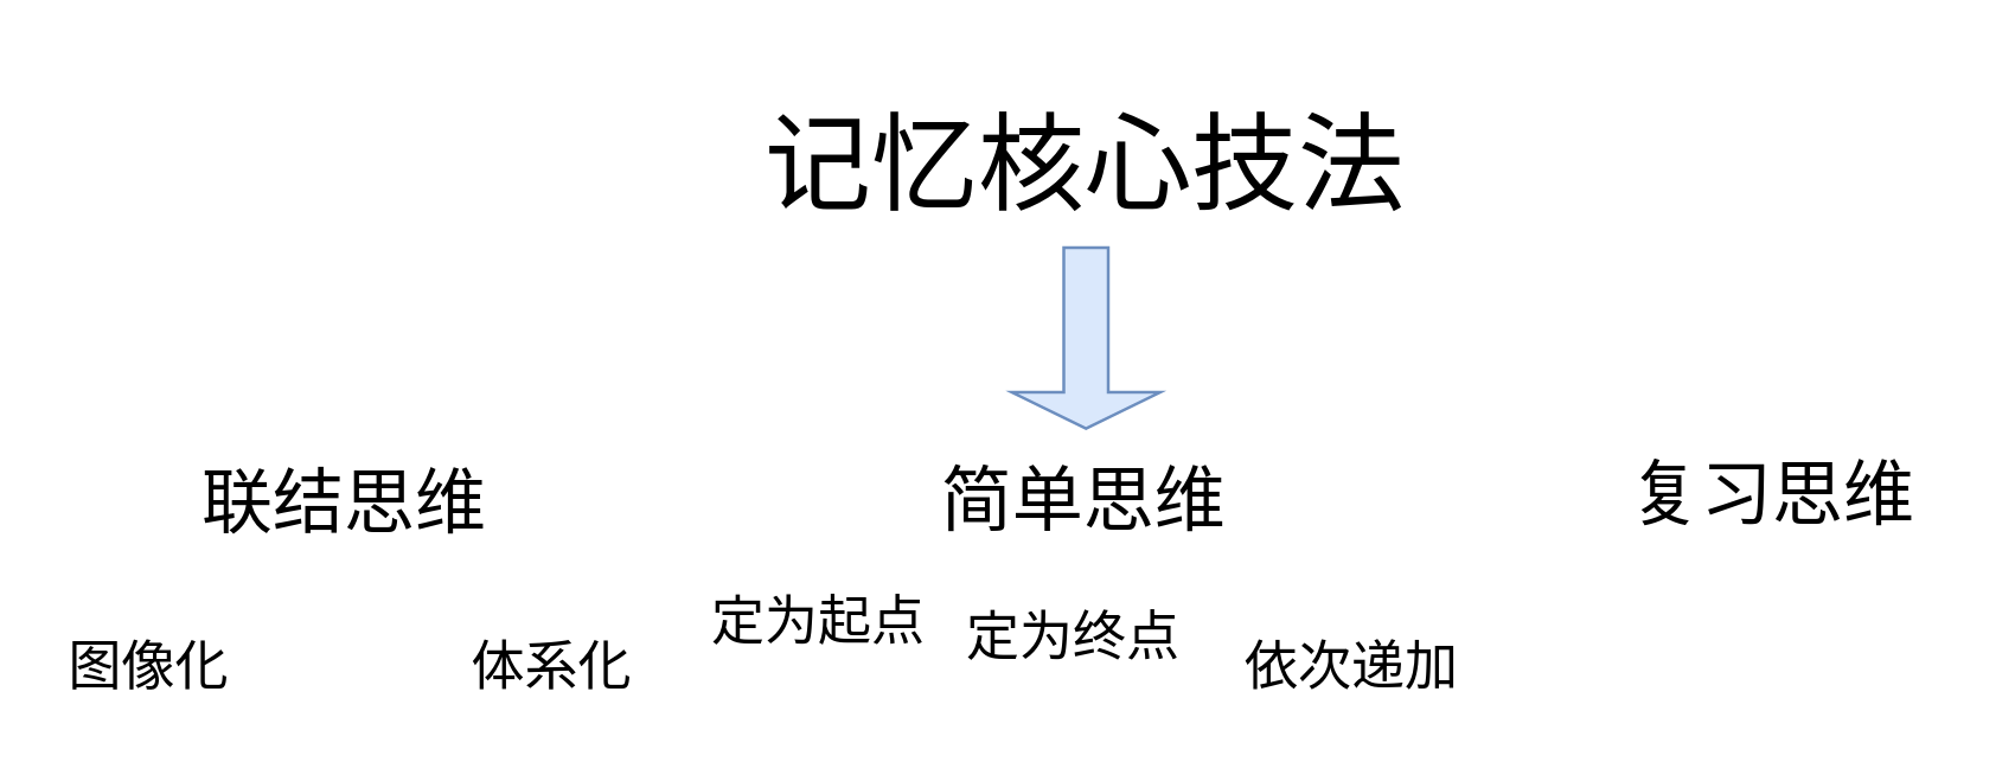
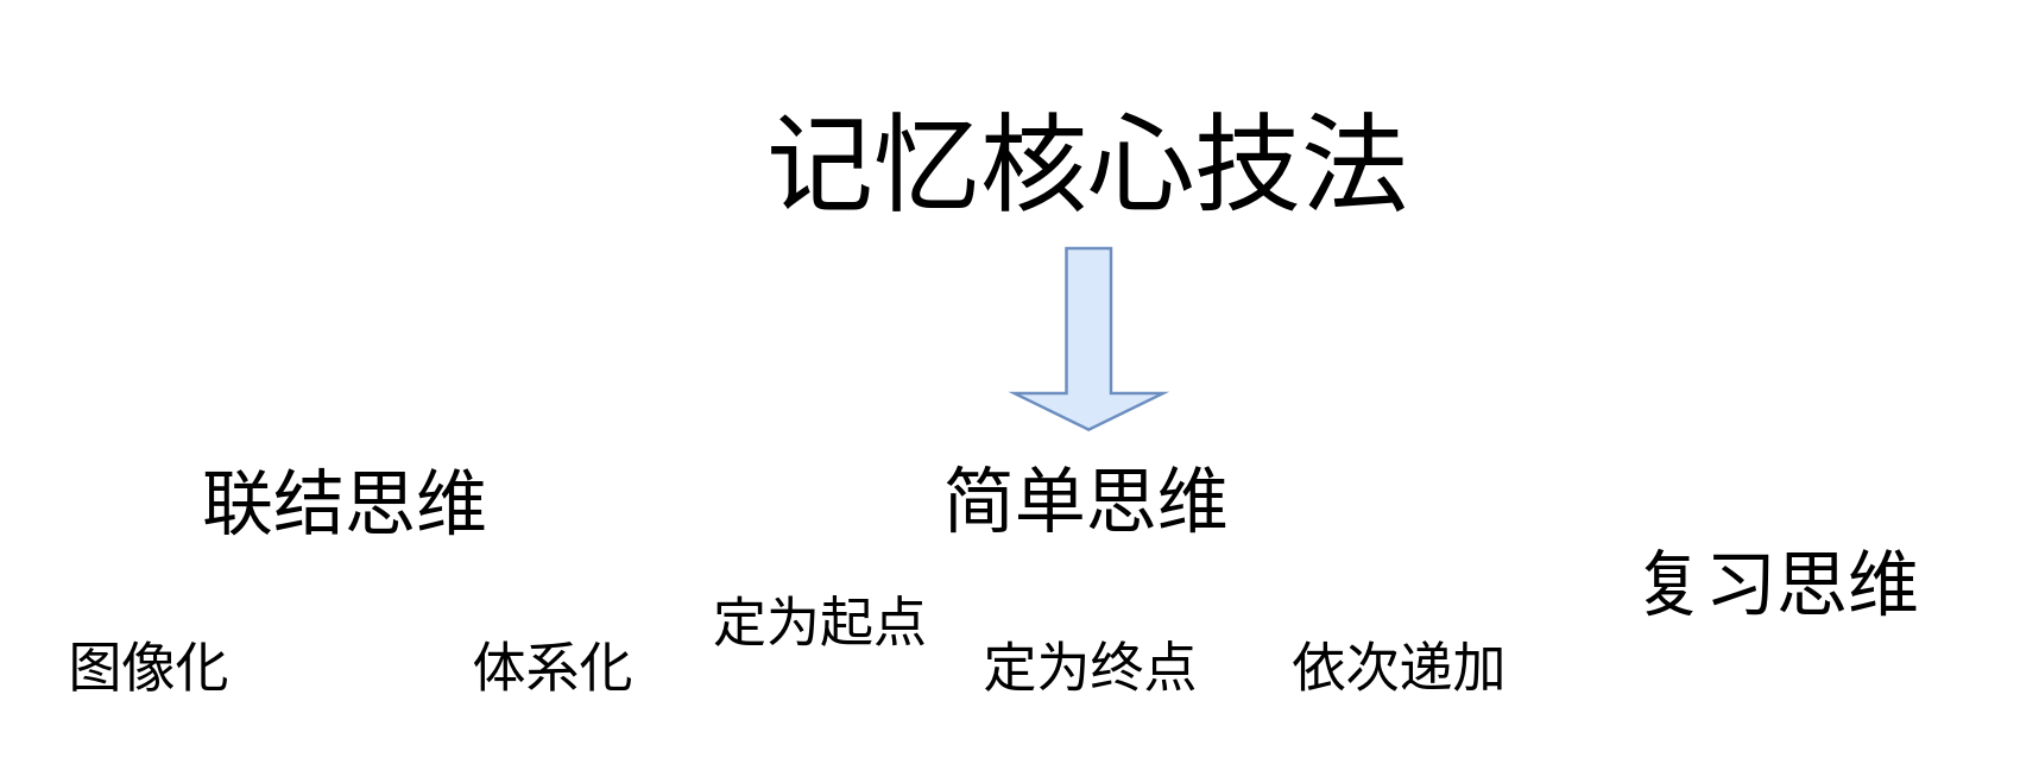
- <mxCell id="5" value="&lt;font style=&quot;font-size: 24px&quot;&gt;复习思维&lt;/font&gt;" style="text;html=1;strokeColor=none;fillColor=none;align=center;verticalAlign=middle;whiteSpace=wrap;rounded=0;" vertex="1" parent="1"><mxGeometry x="538" y="152" width="120" height="30" as="geometry" /></mxCell>
+ <mxCell id="5" value="&lt;font style=&quot;font-size: 24px&quot;&gt;复习思维&lt;/font&gt;" style="text;html=1;strokeColor=none;fillColor=none;align=center;verticalAlign=middle;whiteSpace=wrap;rounded=0;" vertex="1" parent="1"><mxGeometry x="538" y="182" width="120" height="30" as="geometry" /></mxCell>
- <mxCell id="10" value="&lt;font style=&quot;font-size: 18px&quot;&gt;定为终点&lt;/font&gt;" style="text;html=1;strokeColor=none;fillColor=none;align=center;verticalAlign=middle;whiteSpace=wrap;rounded=0;" vertex="1" parent="1"><mxGeometry x="322" y="205" width="80" height="20" as="geometry" /></mxCell>
+ <mxCell id="10" value="&lt;font style=&quot;font-size: 18px&quot;&gt;定为终点&lt;/font&gt;" style="text;html=1;strokeColor=none;fillColor=none;align=center;verticalAlign=middle;whiteSpace=wrap;rounded=0;" vertex="1" parent="1"><mxGeometry x="327" y="215" width="80" height="20" as="geometry" /></mxCell>
- <mxCell id="11" value="&lt;span style=&quot;font-size: 18px&quot;&gt;依次递加&lt;/span&gt;" style="text;html=1;strokeColor=none;fillColor=none;align=center;verticalAlign=middle;whiteSpace=wrap;rounded=0;" vertex="1" parent="1"><mxGeometry x="416" y="215" width="80" height="20" as="geometry" /></mxCell>
+ <mxCell id="11" value="&lt;span style=&quot;font-size: 18px&quot;&gt;依次递加&lt;/span&gt;" style="text;html=1;strokeColor=none;fillColor=none;align=center;verticalAlign=middle;whiteSpace=wrap;rounded=0;" vertex="1" parent="1"><mxGeometry x="431" y="215" width="80" height="20" as="geometry" /></mxCell>
